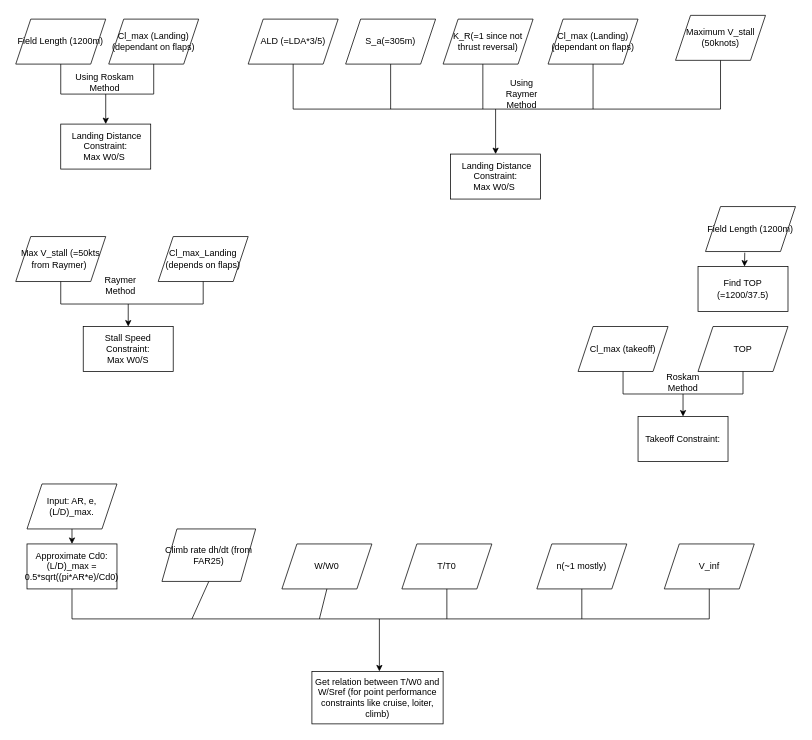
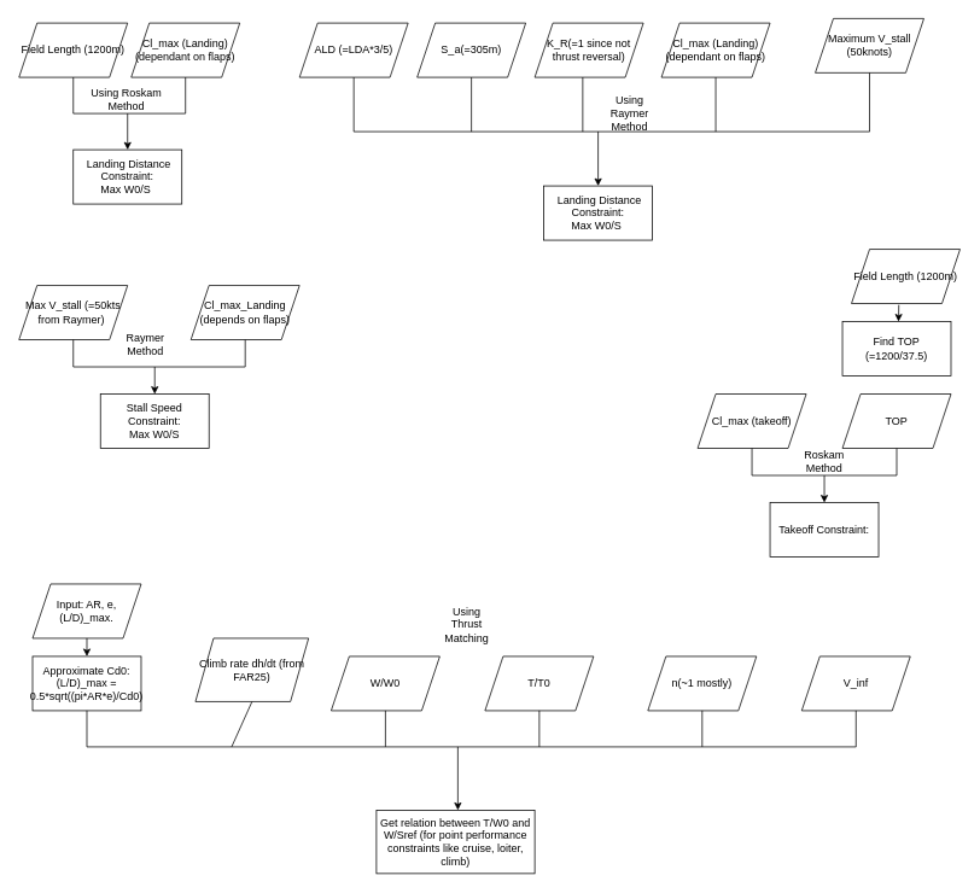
+ <mxCell id="60" value="Using Thrust Matching" style="text;html=1;strokeColor=none;fillColor=none;align=center;verticalAlign=middle;whiteSpace=wrap;rounded=0;" parent="1" vertex="1"><mxGeometry x="485" y="675" width="60" height="30" as="geometry" /></mxCell>
- <mxCell id="47" value="W/W0" style="shape=parallelogram;perimeter=parallelogramPerimeter;whiteSpace=wrap;html=1;fixedSize=1;" parent="1" vertex="1"><mxGeometry x="375" y="725" width="120" height="60" as="geometry" /></mxCell>
+ <mxCell id="47" value="W/W0" style="shape=parallelogram;perimeter=parallelogramPerimeter;whiteSpace=wrap;html=1;fixedSize=1;" parent="1" vertex="1"><mxGeometry x="365" y="725" width="120" height="60" as="geometry" /></mxCell>
